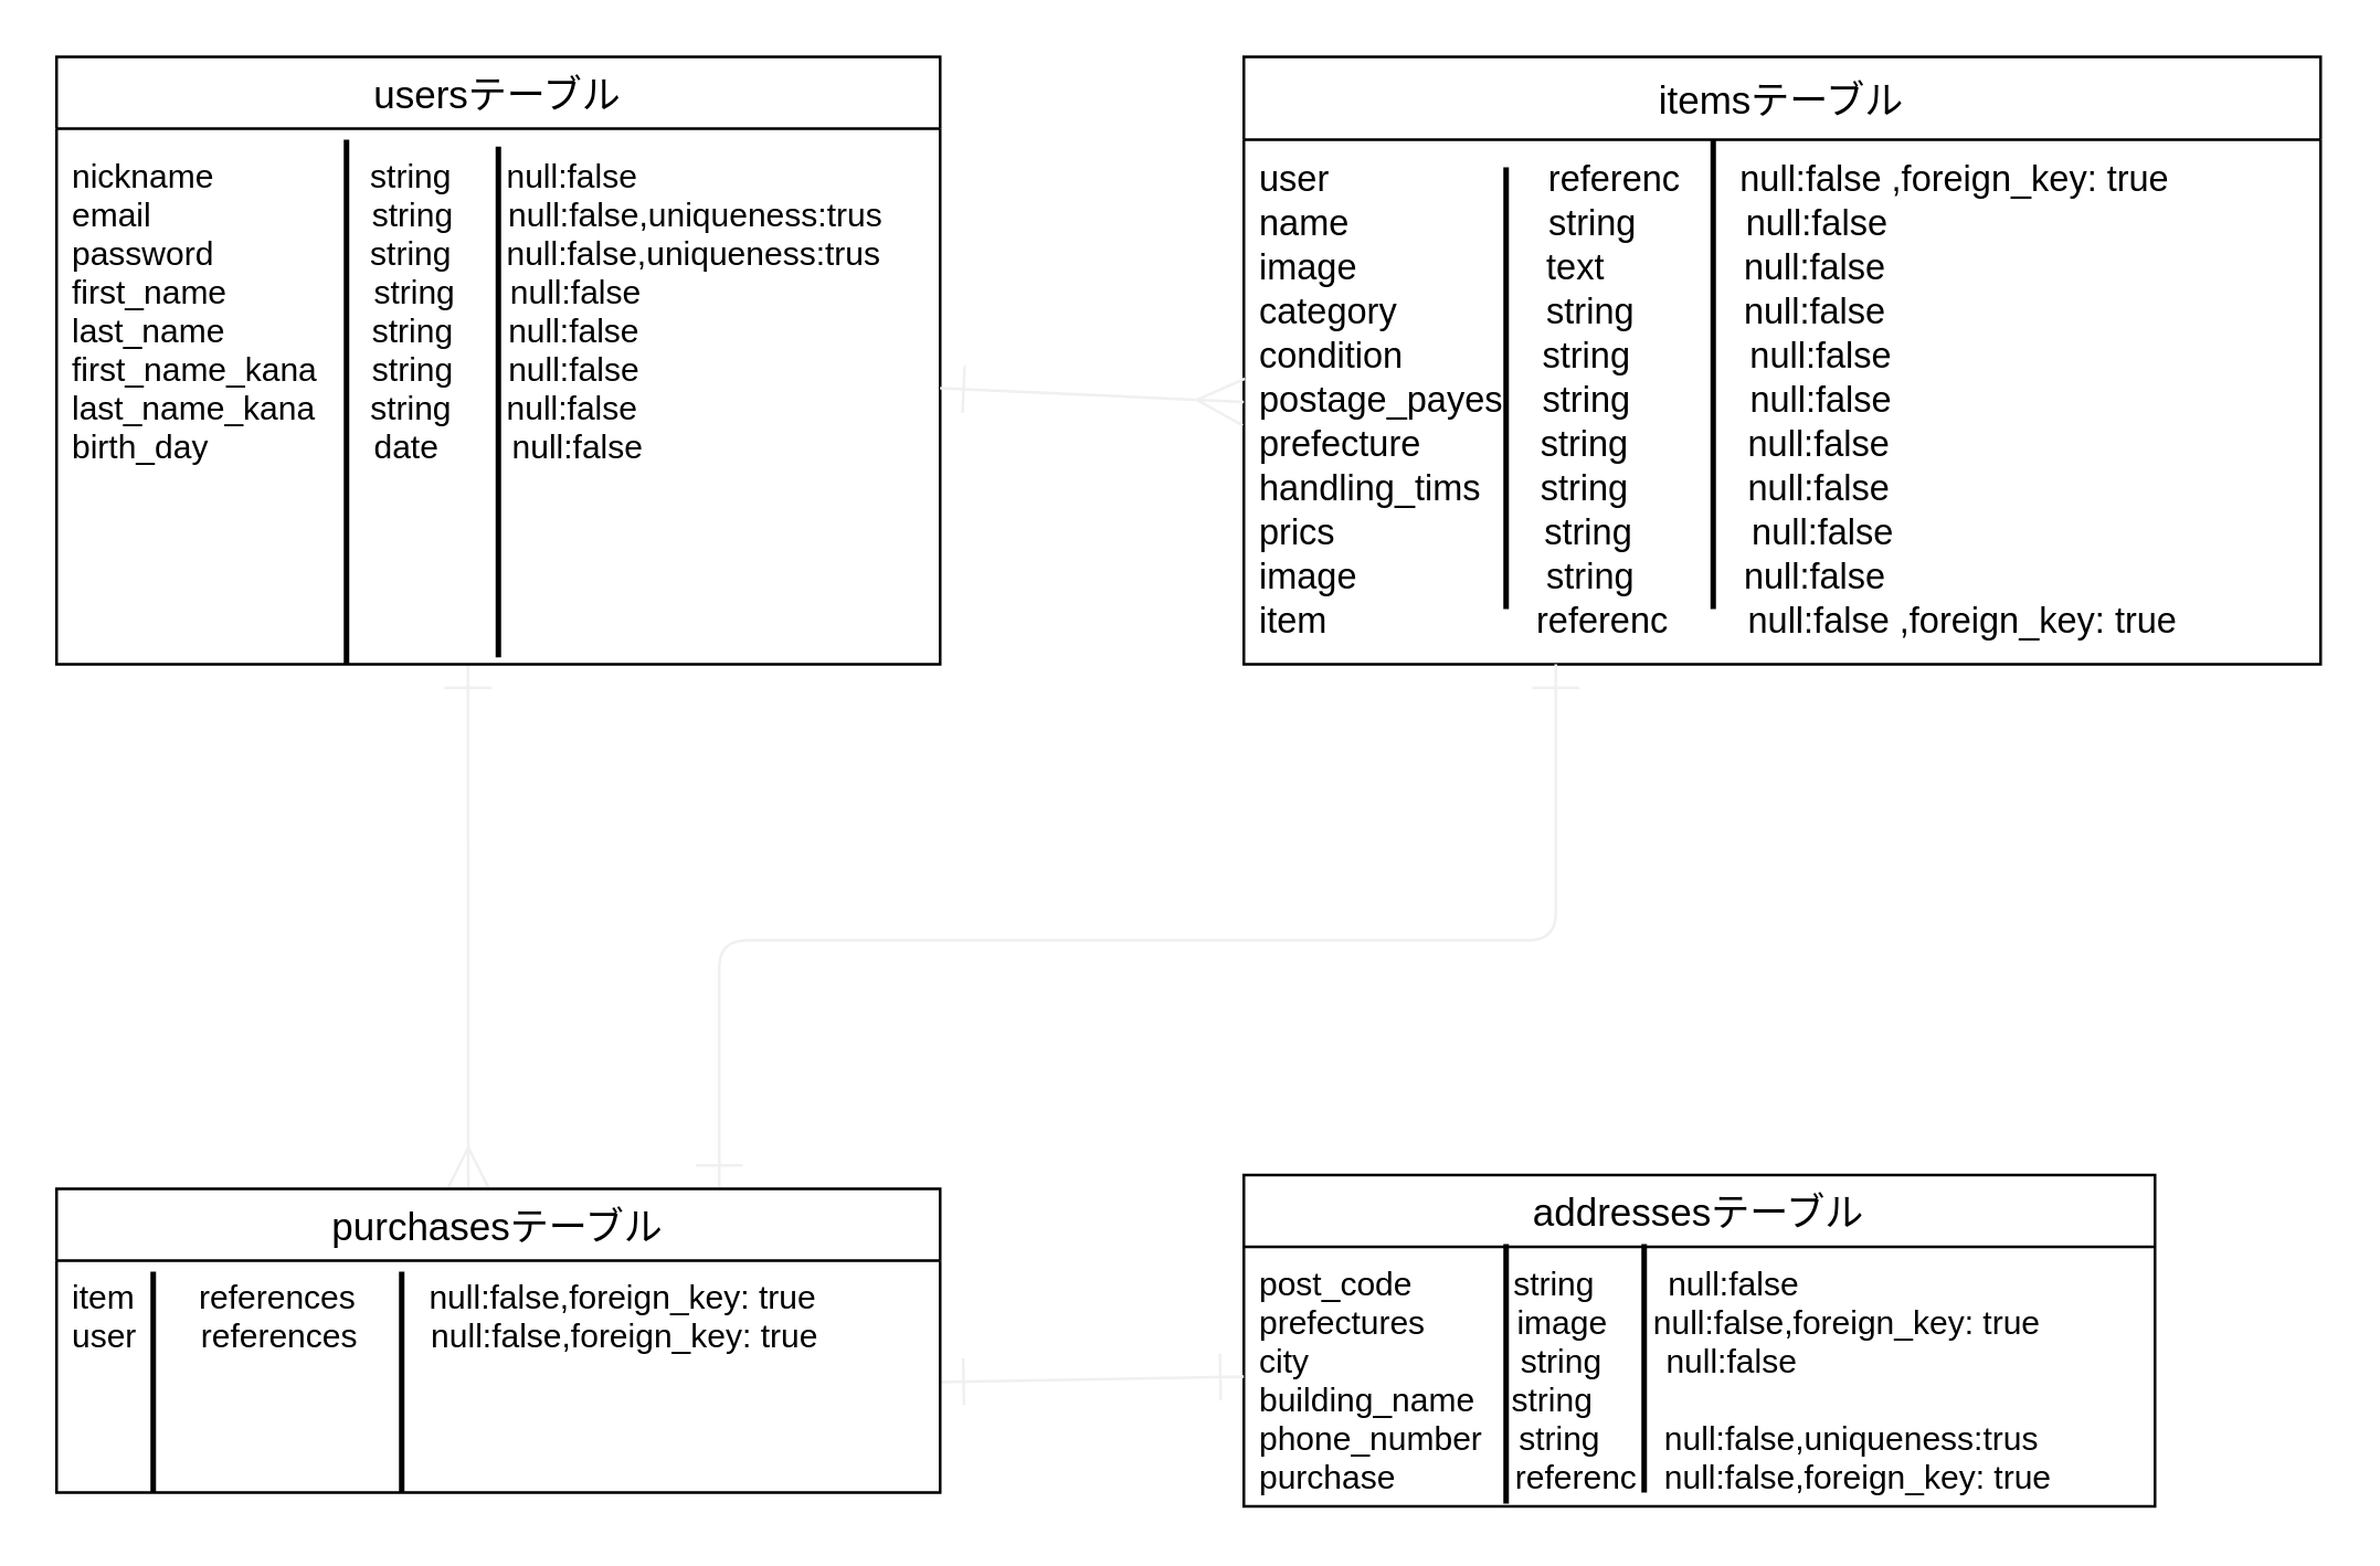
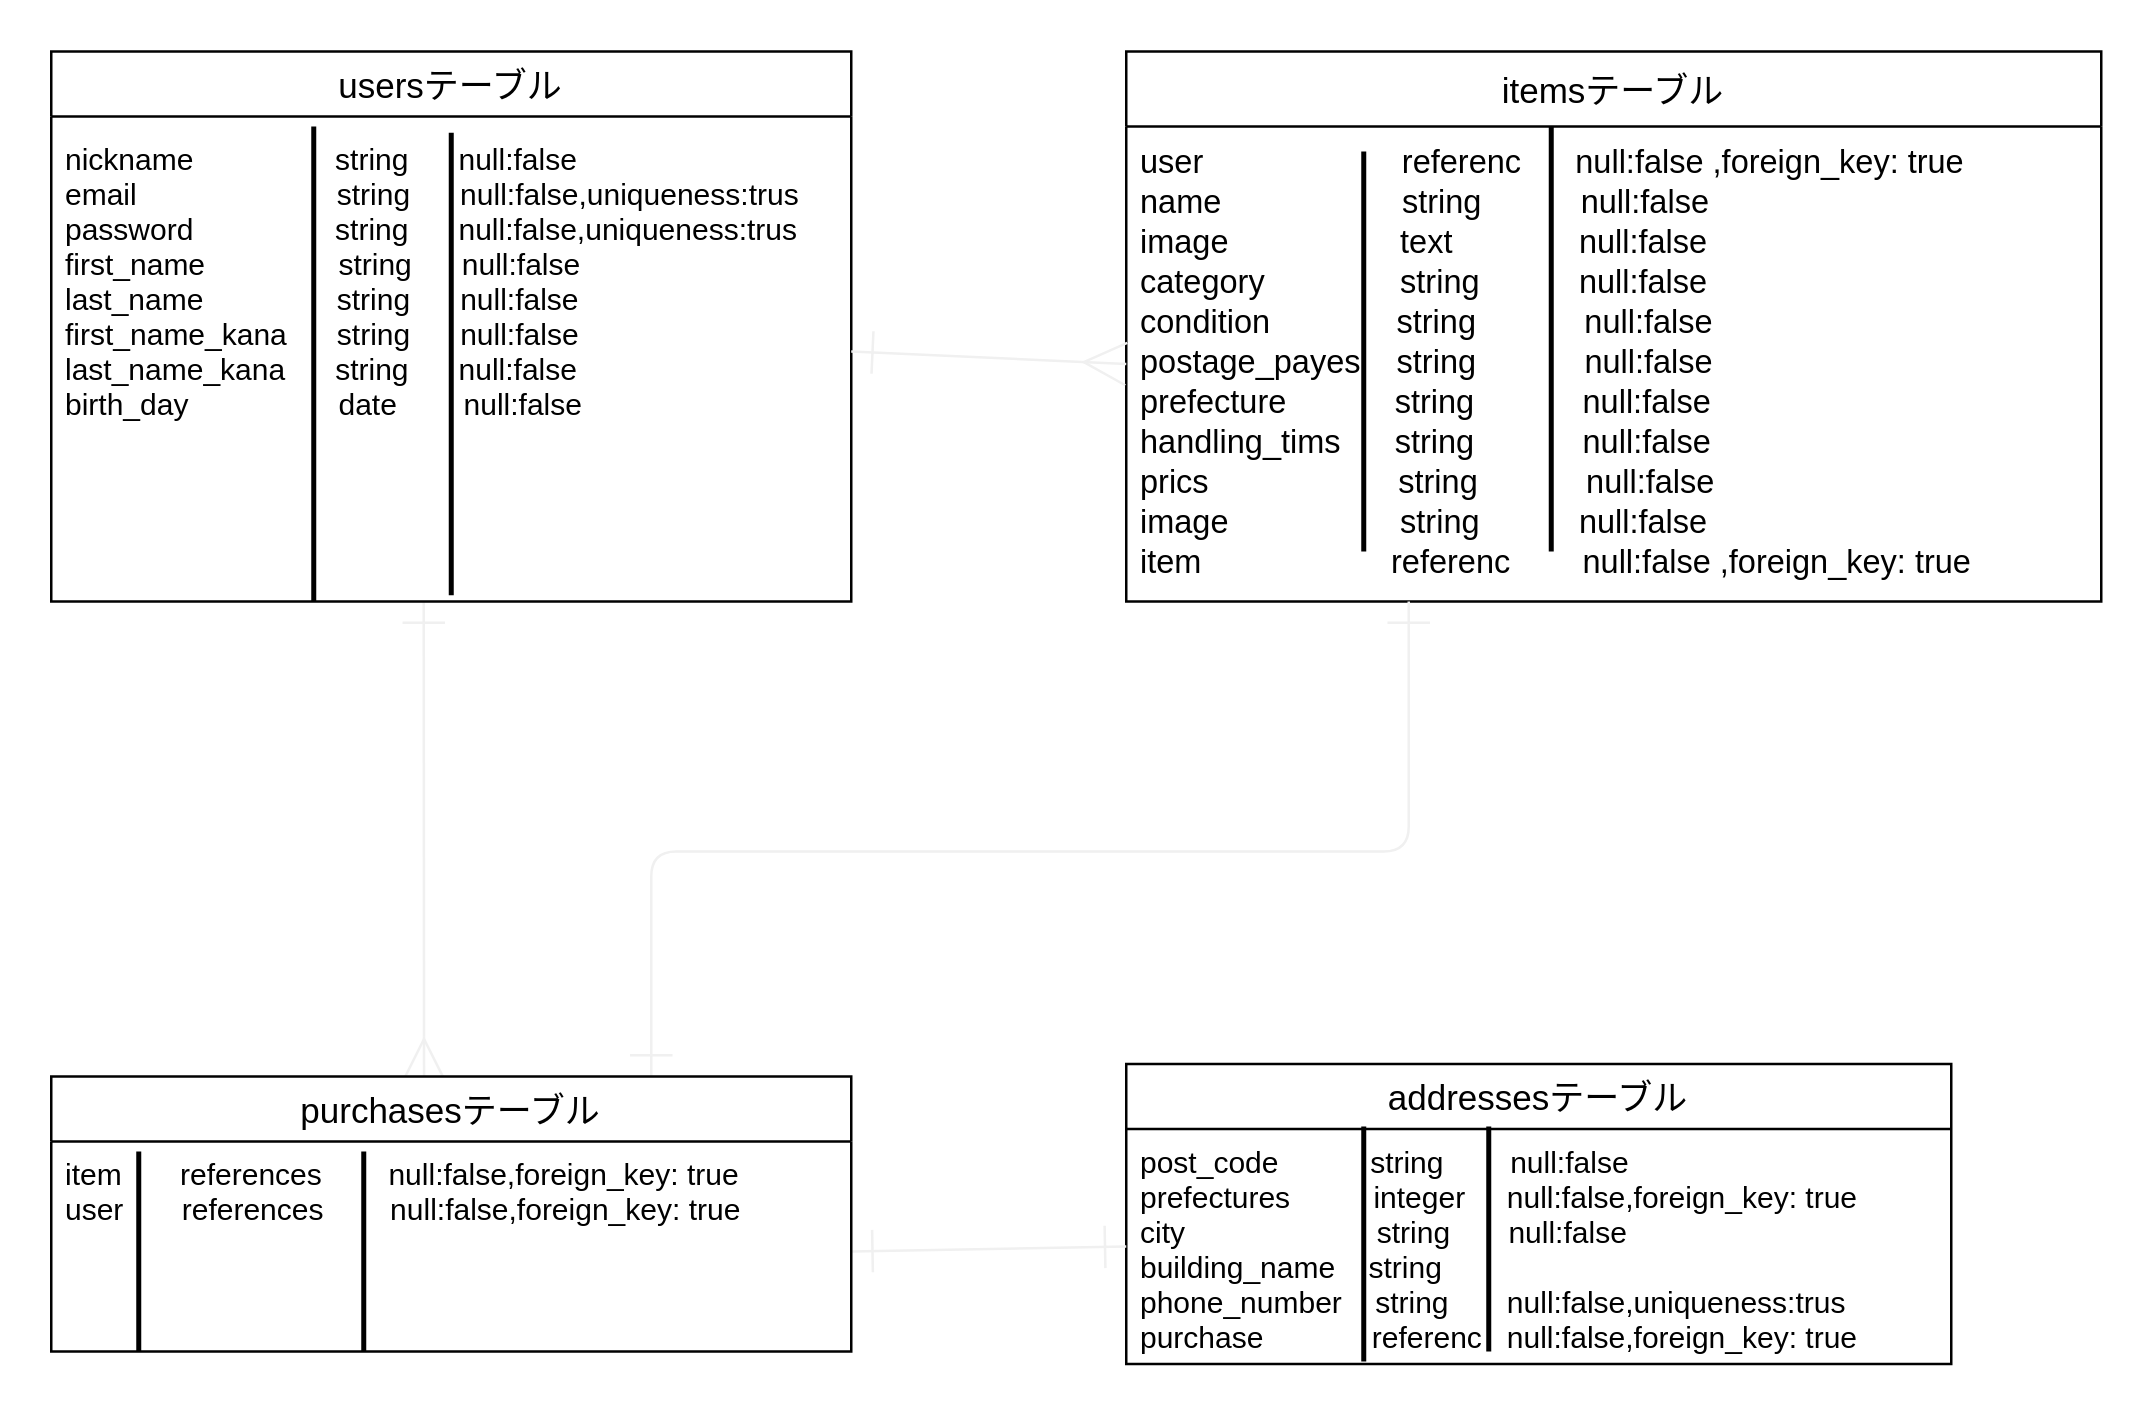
- <mxCell id="6" value="post_code           string        null:false&#10;prefectures          image     null:false,foreign_key: true&#10;city                       string       null:false&#10;building_name    string      &#10;phone_number    string       null:false,uniqueness:trus&#10;purchase             referenc   null:false,foreign_key: true" style="text;strokeColor=none;fillColor=none;spacingLeft=4;spacingRight=4;overflow=hidden;rotatable=0;points=[[0,0.5],[1,0.5]];portConstraint=eastwest;fontSize=12;" vertex="1" parent="5"><mxGeometry y="26" width="330" height="94" as="geometry" /></mxCell>
+ <mxCell id="6" value="post_code           string        null:false&#10;prefectures          integer     null:false,foreign_key: true&#10;city                       string       null:false&#10;building_name    string      &#10;phone_number    string       null:false,uniqueness:trus&#10;purchase             referenc   null:false,foreign_key: true" style="text;strokeColor=none;fillColor=none;spacingLeft=4;spacingRight=4;overflow=hidden;rotatable=0;points=[[0,0.5],[1,0.5]];portConstraint=eastwest;fontSize=12;" vertex="1" parent="5"><mxGeometry y="26" width="330" height="94" as="geometry" /></mxCell>
